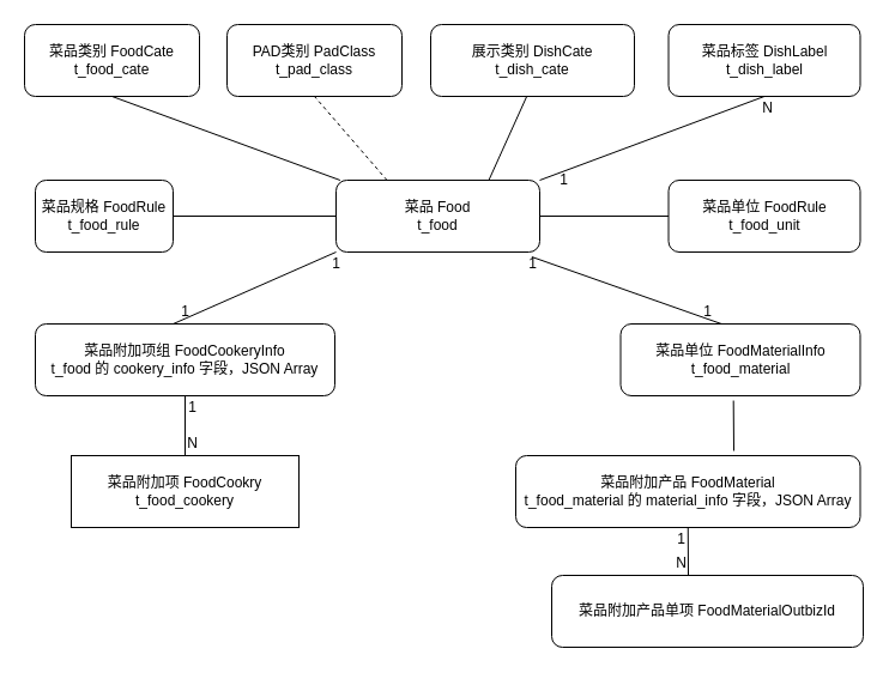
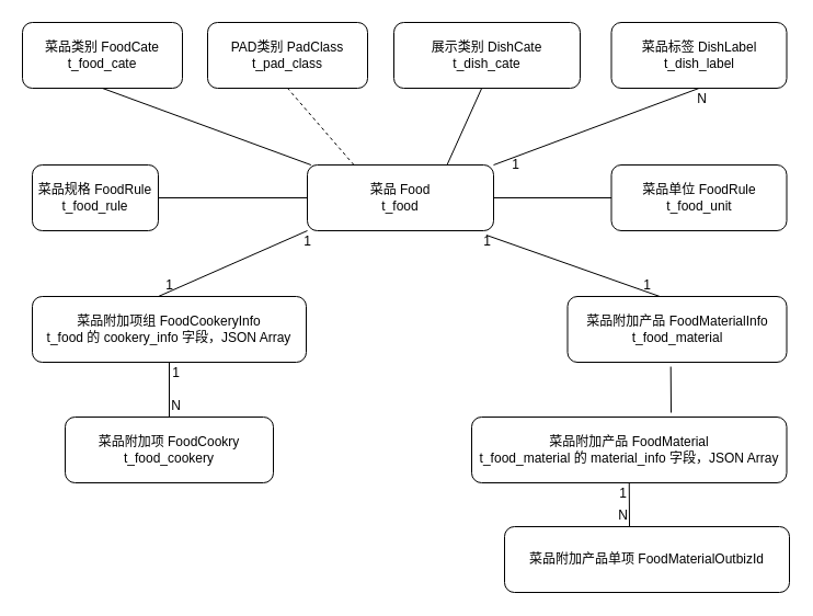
- <mxCell id="27" value="菜品单位 FoodMaterialInfo&lt;br&gt;t_food_material" style="rounded=1;whiteSpace=wrap;html=1;" vertex="1" parent="1"><mxGeometry x="517.5" y="270" width="200" height="60" as="geometry" /></mxCell>
+ <mxCell id="27" value="菜品附加产品 FoodMaterialInfo&lt;br&gt;t_food_material" style="rounded=1;whiteSpace=wrap;html=1;" vertex="1" parent="1"><mxGeometry x="517.5" y="270" width="200" height="60" as="geometry" /></mxCell>
- <mxCell id="13" value="菜品附加项 FoodCookry&lt;br&gt;t_food_cookery" style="whiteSpace=wrap;html=1;rounded=0;" vertex="1" parent="1"><mxGeometry x="59" y="380" width="190" height="60" as="geometry" /></mxCell>
+ <mxCell id="13" value="菜品附加项 FoodCookry&lt;br&gt;t_food_cookery" style="rounded=1;whiteSpace=wrap;html=1;" vertex="1" parent="1"><mxGeometry x="59" y="380" width="190" height="60" as="geometry" /></mxCell>
